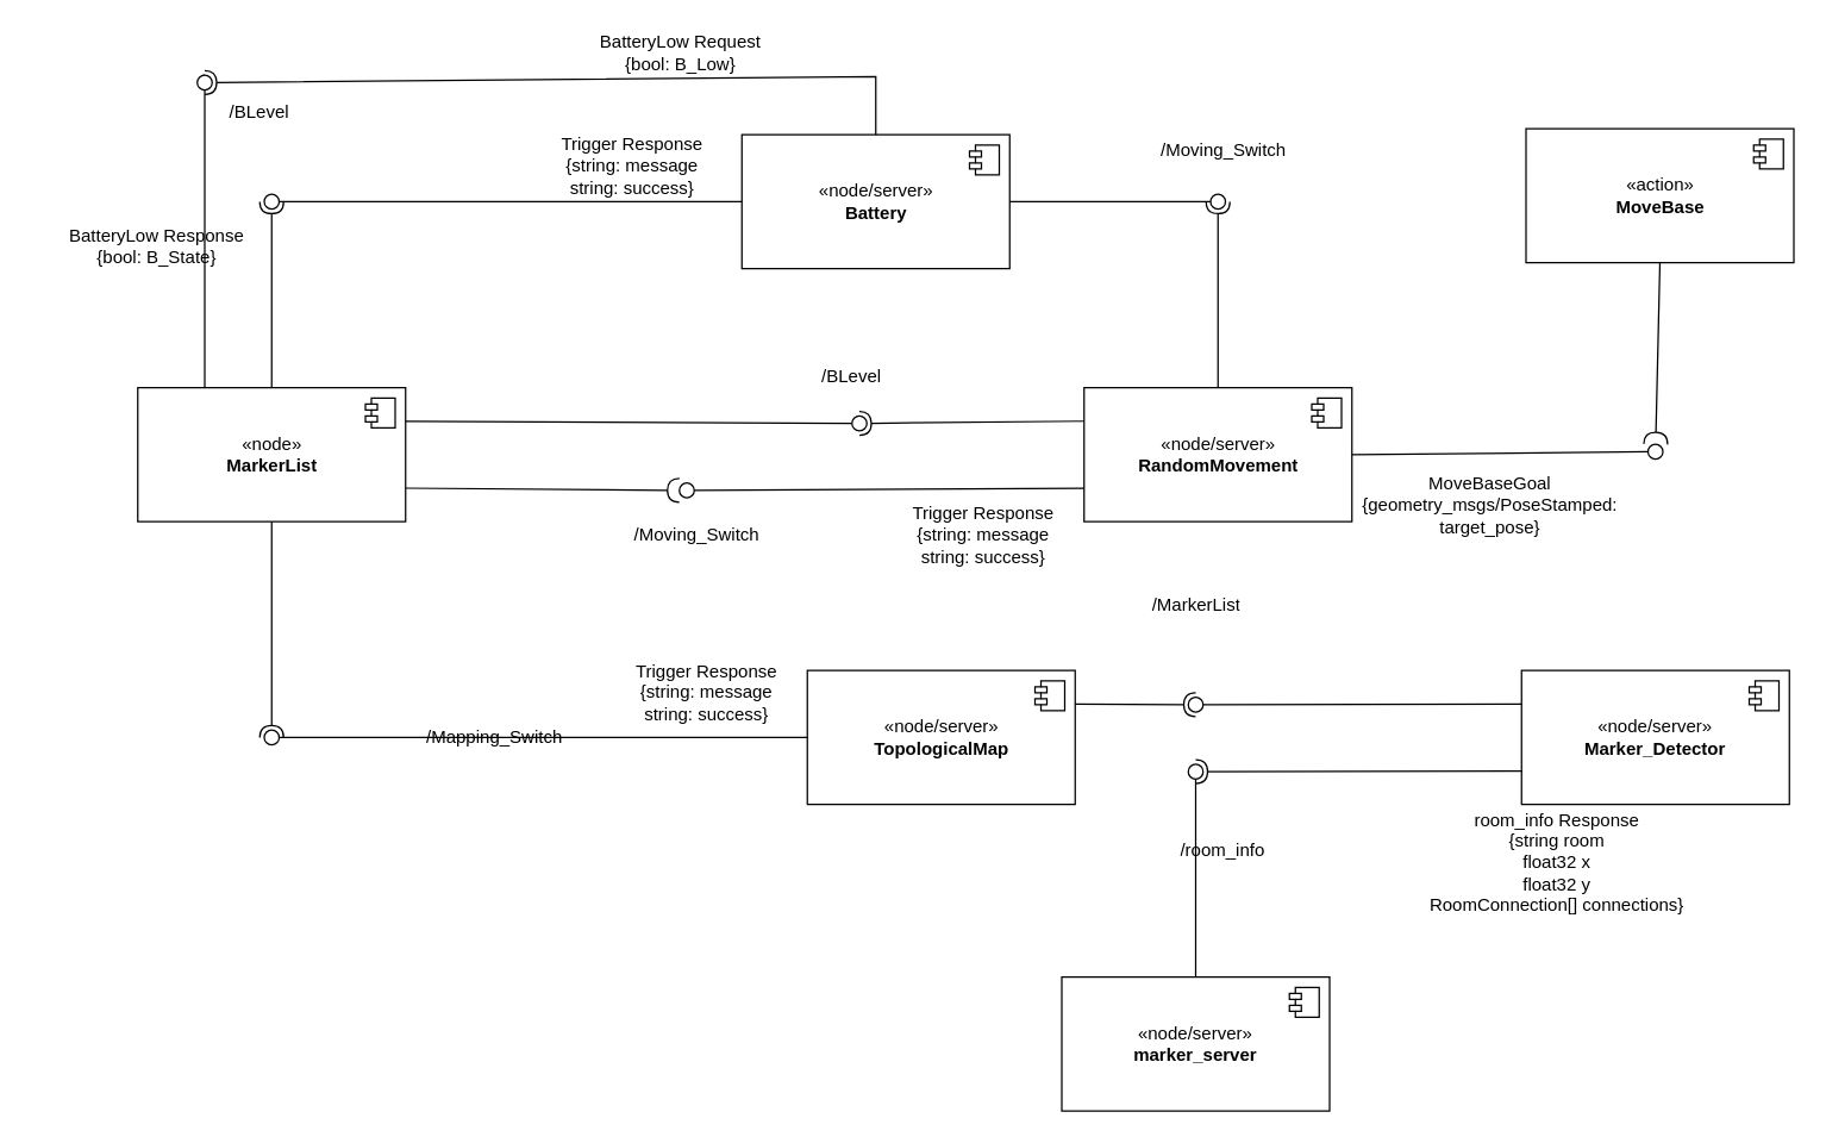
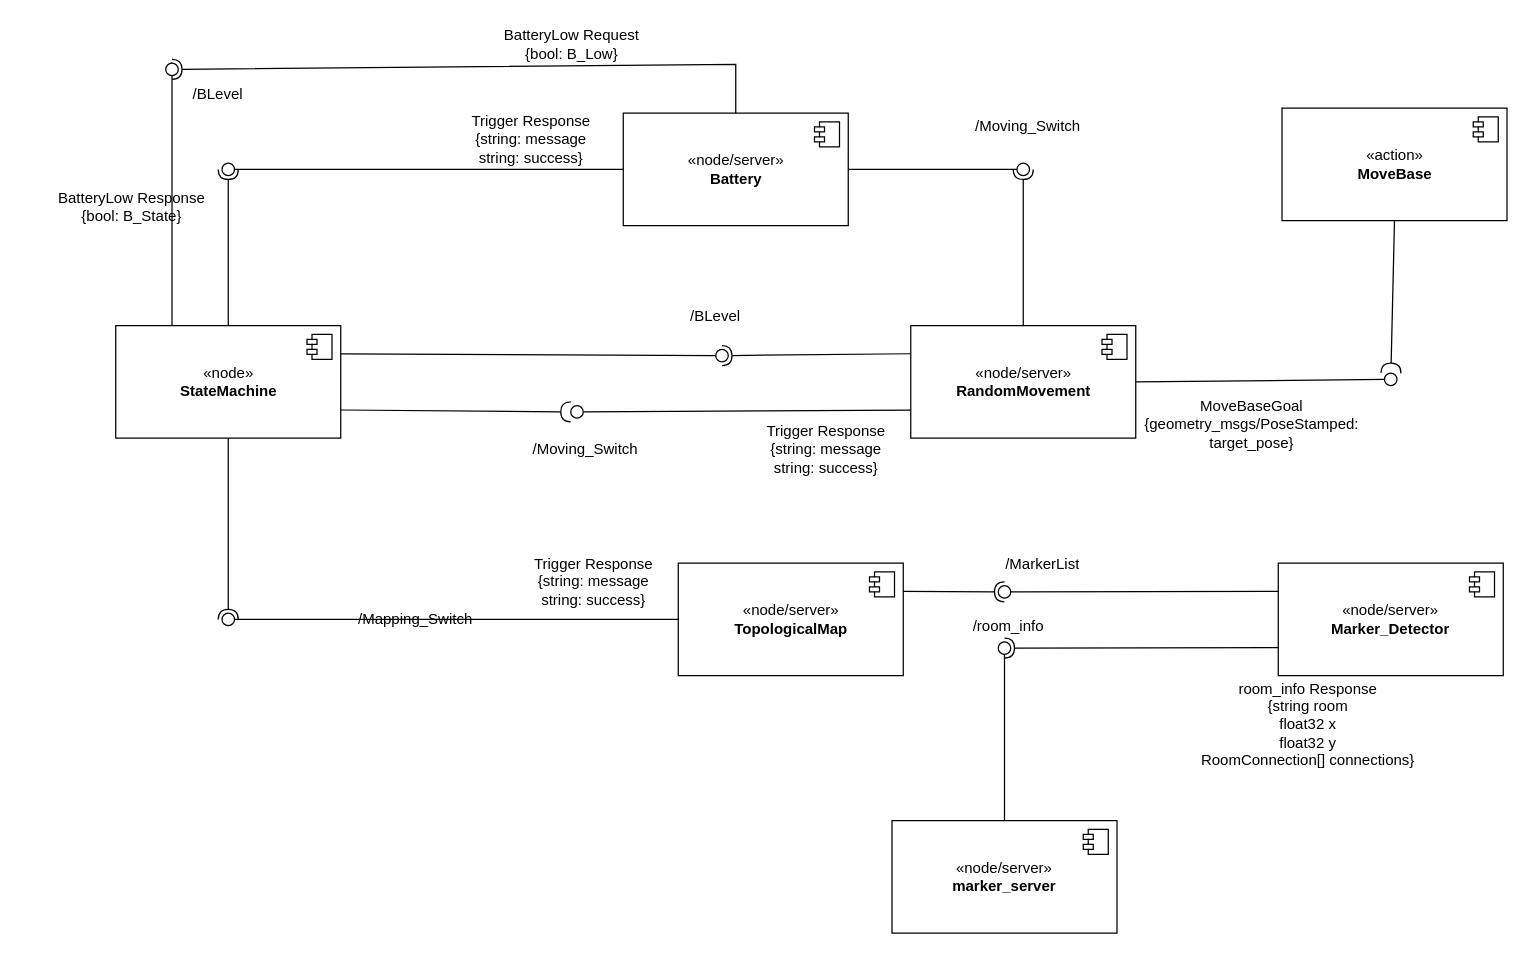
- <mxCell id="2" value="«node»&lt;br&gt;&lt;b&gt;MarkerList&lt;/b&gt;" style="html=1;dropTarget=0;" parent="1" vertex="1"><mxGeometry x="92" y="260" width="180" height="90" as="geometry" /></mxCell>
+ <mxCell id="2" value="«node»&lt;br&gt;&lt;b&gt;StateMachine&lt;/b&gt;" style="html=1;dropTarget=0;" parent="1" vertex="1"><mxGeometry x="92" y="260" width="180" height="90" as="geometry" /></mxCell>
- <mxCell id="47" value="/MarkerList" style="text;strokeColor=none;fillColor=none;align=left;verticalAlign=top;spacingLeft=4;spacingRight=4;overflow=hidden;rotatable=0;points=[[0,0.5],[1,0.5]];portConstraint=eastwest;whiteSpace=wrap;html=1;" vertex="1" parent="1"><mxGeometry x="768" y="392" width="100" height="26" as="geometry" /></mxCell>
+ <mxCell id="47" value="/MarkerList" style="text;strokeColor=none;fillColor=none;align=left;verticalAlign=top;spacingLeft=4;spacingRight=4;overflow=hidden;rotatable=0;points=[[0,0.5],[1,0.5]];portConstraint=eastwest;whiteSpace=wrap;html=1;" vertex="1" parent="1"><mxGeometry x="798" y="437" width="100" height="26" as="geometry" /></mxCell>
- <mxCell id="48" value="/room_info" style="text;strokeColor=none;fillColor=none;align=left;verticalAlign=top;spacingLeft=4;spacingRight=4;overflow=hidden;rotatable=0;points=[[0,0.5],[1,0.5]];portConstraint=eastwest;whiteSpace=wrap;html=1;" vertex="1" parent="1"><mxGeometry x="787" y="557" width="100" height="26" as="geometry" /></mxCell>
+ <mxCell id="48" value="/room_info" style="text;strokeColor=none;fillColor=none;align=left;verticalAlign=top;spacingLeft=4;spacingRight=4;overflow=hidden;rotatable=0;points=[[0,0.5],[1,0.5]];portConstraint=eastwest;whiteSpace=wrap;html=1;" vertex="1" parent="1"><mxGeometry x="772" y="487" width="100" height="26" as="geometry" /></mxCell>
